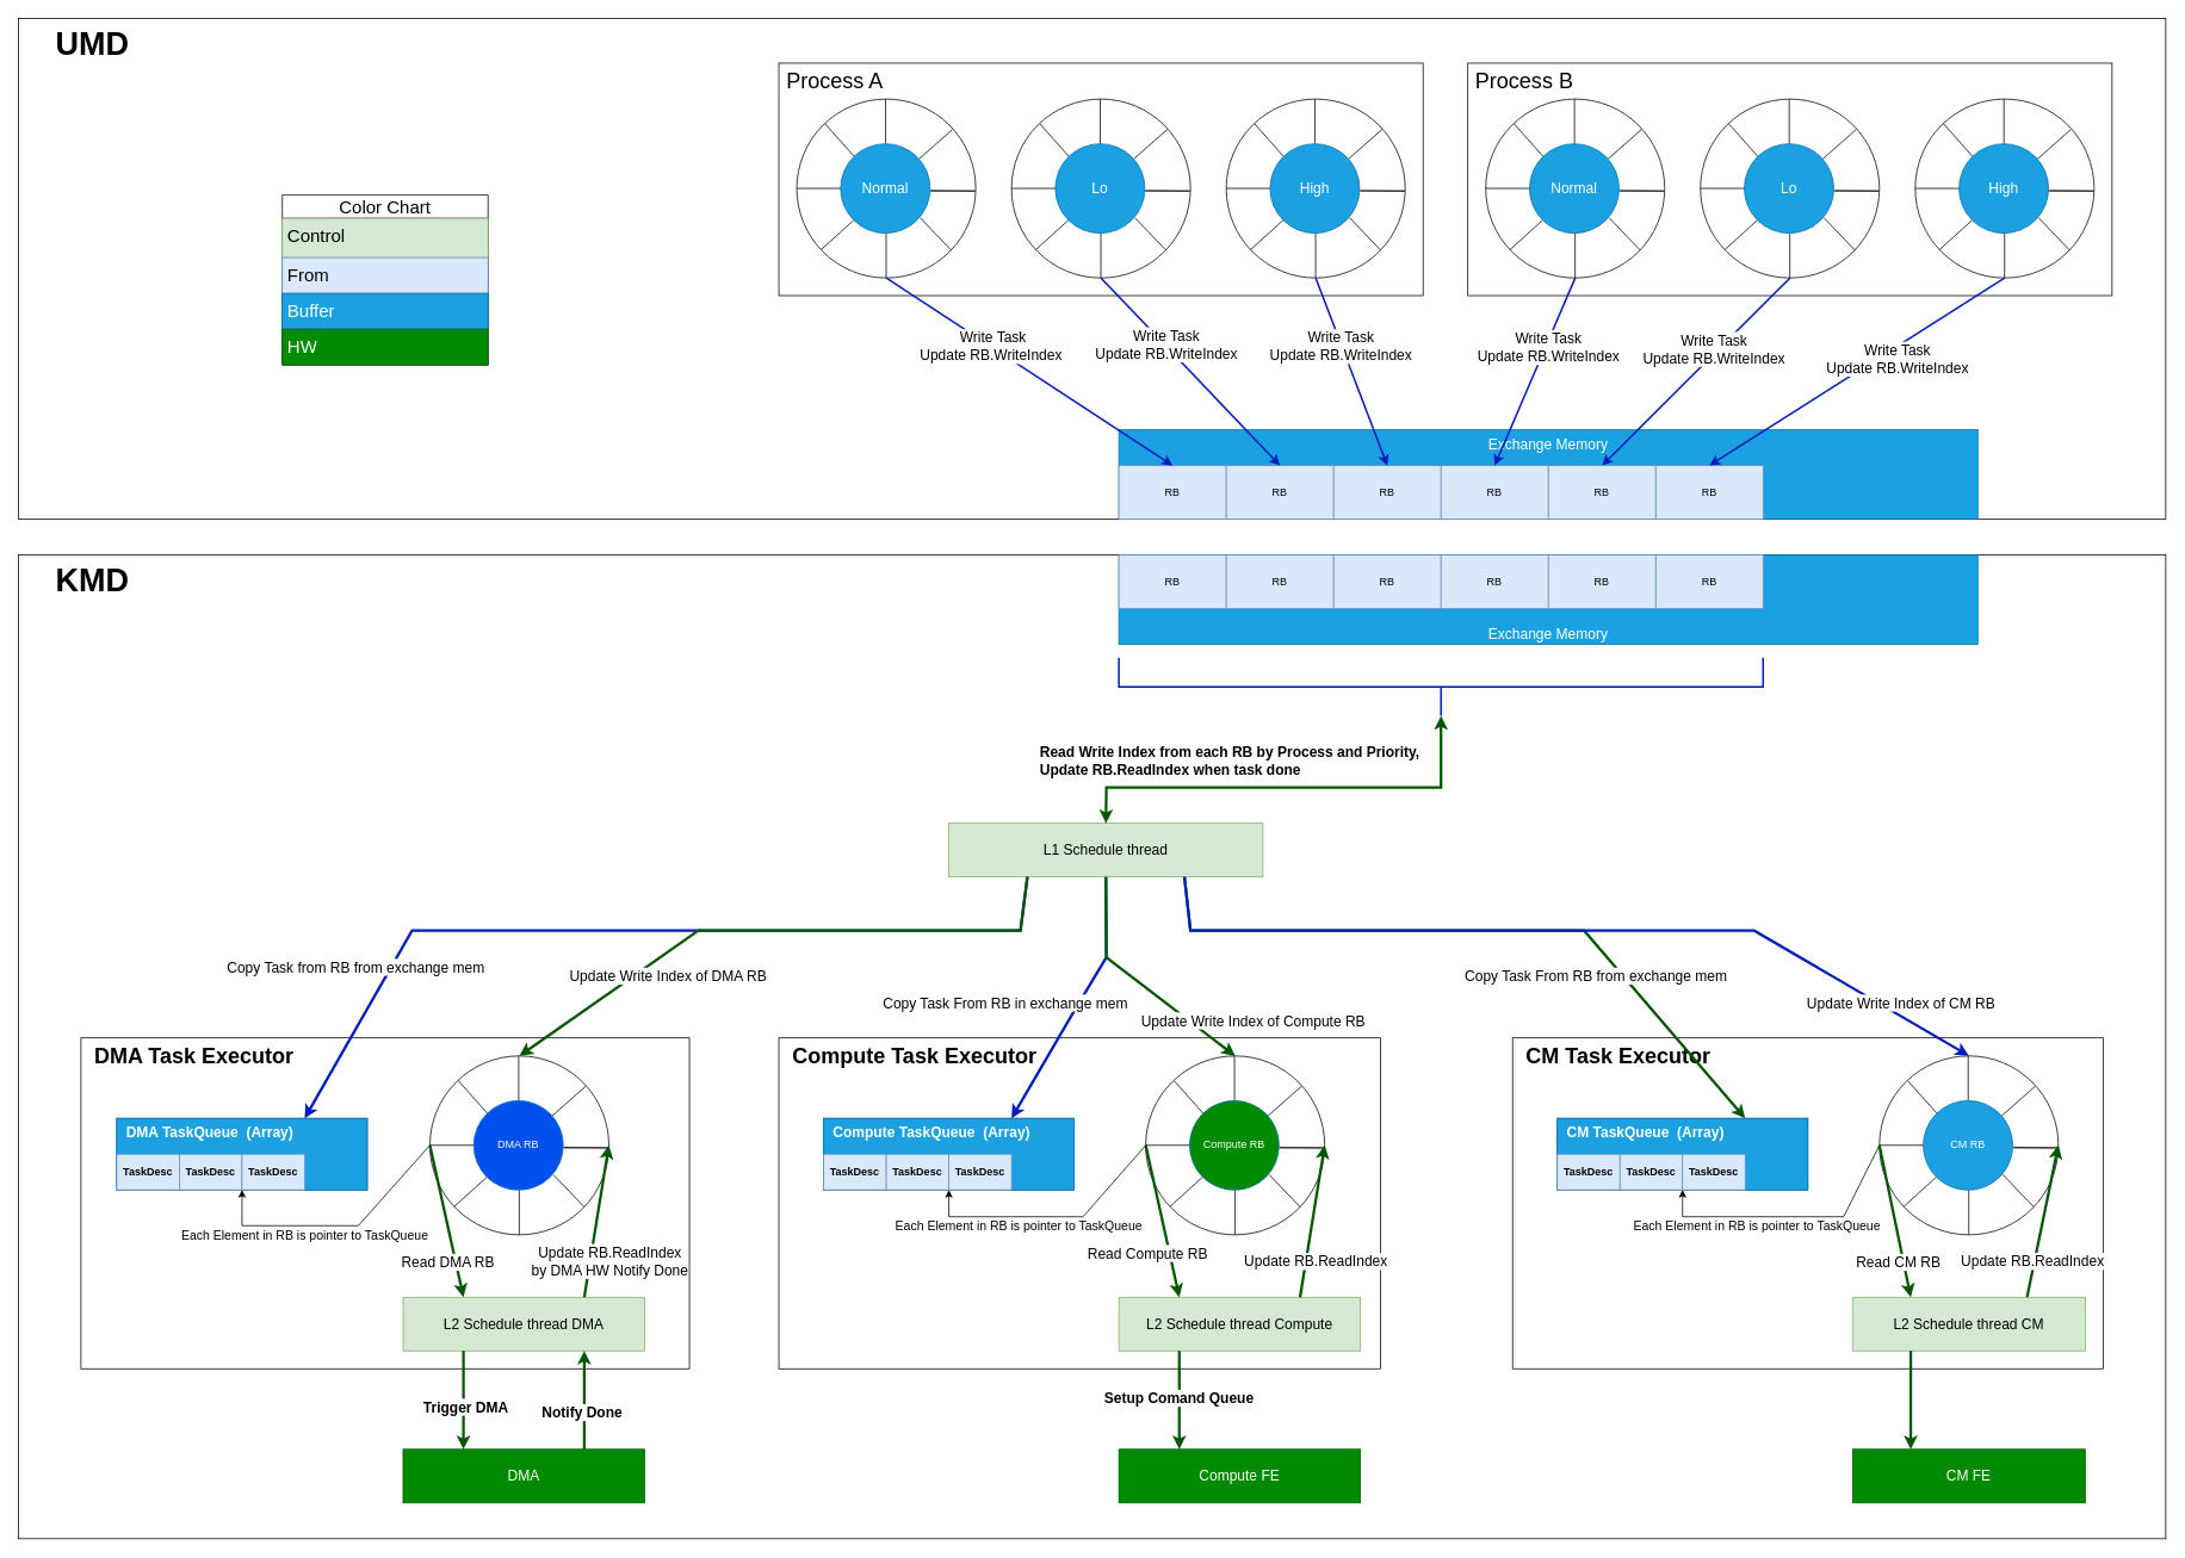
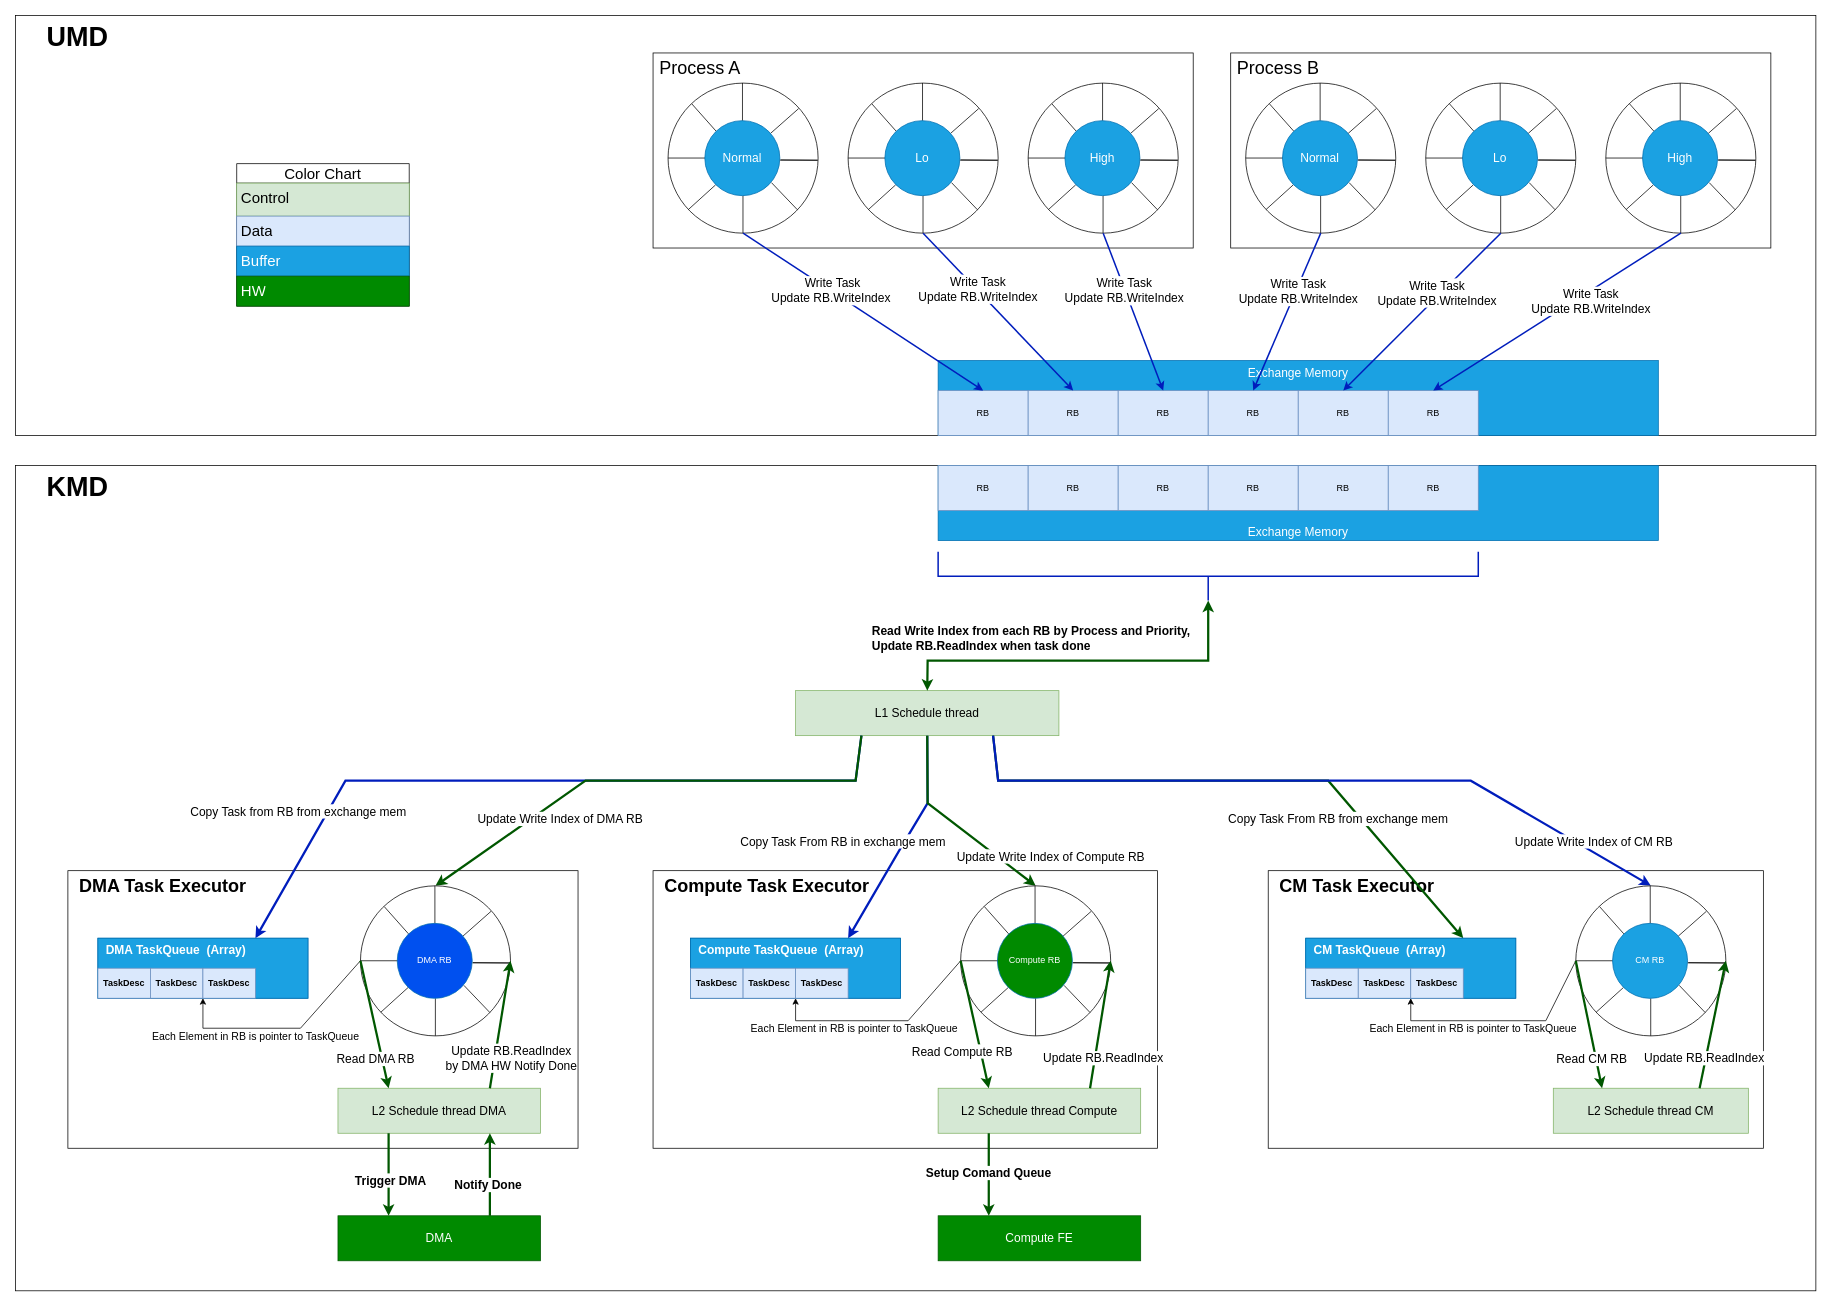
- <mxCell id="199" value="&lt;font style=&quot;font-size: 20px;&quot;&gt;From&lt;/font&gt;" style="text;strokeColor=#6c8ebf;fillColor=#dae8fc;align=left;verticalAlign=top;spacingLeft=4;spacingRight=4;overflow=hidden;rotatable=0;points=[[0,0.5],[1,0.5]];portConstraint=eastwest;whiteSpace=wrap;html=1;" vertex="1" parent="197"><mxGeometry y="70" width="230" height="40" as="geometry" /></mxCell>
+ <mxCell id="199" value="&lt;font style=&quot;font-size: 20px;&quot;&gt;Data&lt;/font&gt;" style="text;strokeColor=#6c8ebf;fillColor=#dae8fc;align=left;verticalAlign=top;spacingLeft=4;spacingRight=4;overflow=hidden;rotatable=0;points=[[0,0.5],[1,0.5]];portConstraint=eastwest;whiteSpace=wrap;html=1;" vertex="1" parent="197"><mxGeometry y="70" width="230" height="40" as="geometry" /></mxCell>
- <mxCell id="129" value="" style="endArrow=classic;html=1;rounded=0;exitX=0.25;exitY=1;exitDx=0;exitDy=0;entryX=0.25;entryY=0;entryDx=0;entryDy=0;fillColor=#008a00;strokeColor=#005700;strokeWidth=3;" edge="1" parent="1" source="112" target="123"><mxGeometry width="50" height="50" relative="1" as="geometry"><mxPoint x="1622.5" y="1490" as="sourcePoint" /><mxPoint x="1637.5" y="1590" as="targetPoint" /></mxGeometry></mxCell>
- <mxCell id="123" value="&lt;font style=&quot;font-size: 16px;&quot;&gt;CM FE&lt;/font&gt;" style="rounded=0;whiteSpace=wrap;html=1;fillColor=#008a00;fontColor=#ffffff;strokeColor=#005700;" vertex="1" parent="1"><mxGeometry x="2070" y="1620" width="260" height="60" as="geometry" /></mxCell>
